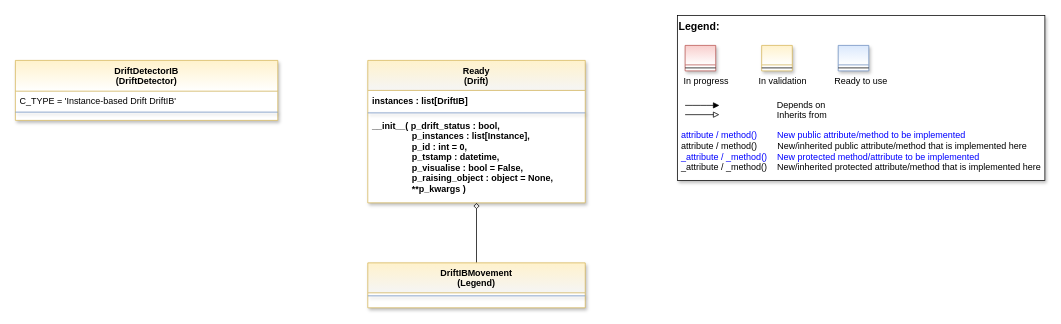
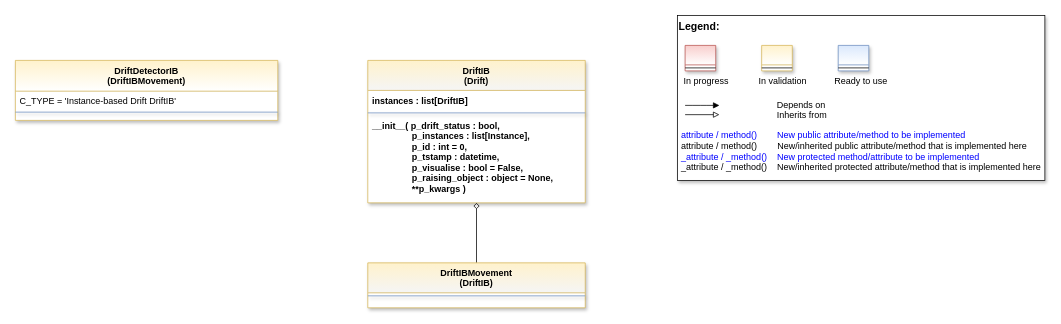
- <mxCell id="12" value="DriftDetectorIB&#10;(DriftDetector)" style="swimlane;align=center;verticalAlign=top;childLayout=stackLayout;horizontal=1;startSize=41;horizontalStack=0;resizeParent=1;resizeLast=0;collapsible=1;marginBottom=0;rounded=0;shadow=1;strokeWidth=1;fillColor=#fff2cc;strokeColor=#d6b656;swimlaneFillColor=#ffffff;gradientColor=#FFFFFF;" parent="1" vertex="1"><mxGeometry x="20" y="80" width="350" height="80" as="geometry"><mxRectangle x="230" y="140" width="160" height="26" as="alternateBounds" /></mxGeometry></mxCell>
+ <mxCell id="12" value="DriftDetectorIB&#10;(DriftIBMovement)" style="swimlane;align=center;verticalAlign=top;childLayout=stackLayout;horizontal=1;startSize=41;horizontalStack=0;resizeParent=1;resizeLast=0;collapsible=1;marginBottom=0;rounded=0;shadow=1;strokeWidth=1;fillColor=#fff2cc;strokeColor=#d6b656;swimlaneFillColor=#ffffff;gradientColor=#FFFFFF;" parent="1" vertex="1"><mxGeometry x="20" y="80" width="350" height="80" as="geometry"><mxRectangle x="230" y="140" width="160" height="26" as="alternateBounds" /></mxGeometry></mxCell>
- <mxCell id="15" value="Ready&#10;(Drift)" style="swimlane;fontStyle=1;align=center;verticalAlign=top;childLayout=stackLayout;horizontal=1;startSize=40;horizontalStack=0;resizeParent=1;resizeLast=0;collapsible=1;marginBottom=0;rounded=0;shadow=1;strokeWidth=1;fillColor=#fff2cc;strokeColor=#d6b656;swimlaneFillColor=#ffffff;fontFamily=Helvetica;fontSize=12;gradientColor=#F5F5F5;" parent="1" vertex="1"><mxGeometry x="490" y="80" width="290" height="190" as="geometry"><mxRectangle x="230" y="140" width="160" height="26" as="alternateBounds" /></mxGeometry></mxCell>
+ <mxCell id="15" value="DriftIB&#10;(Drift)" style="swimlane;fontStyle=1;align=center;verticalAlign=top;childLayout=stackLayout;horizontal=1;startSize=40;horizontalStack=0;resizeParent=1;resizeLast=0;collapsible=1;marginBottom=0;rounded=0;shadow=1;strokeWidth=1;fillColor=#fff2cc;strokeColor=#d6b656;swimlaneFillColor=#ffffff;fontFamily=Helvetica;fontSize=12;gradientColor=#F5F5F5;" parent="1" vertex="1"><mxGeometry x="490" y="80" width="290" height="190" as="geometry"><mxRectangle x="230" y="140" width="160" height="26" as="alternateBounds" /></mxGeometry></mxCell>
- <mxCell id="20" value="DriftIBMovement&#10;(Legend)" style="swimlane;fontStyle=1;align=center;verticalAlign=top;childLayout=stackLayout;horizontal=1;startSize=40;horizontalStack=0;resizeParent=1;resizeLast=0;collapsible=1;marginBottom=0;rounded=0;shadow=1;strokeWidth=1;fillColor=#fff2cc;strokeColor=#d6b656;swimlaneFillColor=#ffffff;fontFamily=Helvetica;fontSize=12;gradientColor=#F5F5F5;" parent="1" vertex="1"><mxGeometry x="490" y="350" width="290" height="60" as="geometry"><mxRectangle x="230" y="140" width="160" height="26" as="alternateBounds" /></mxGeometry></mxCell>
+ <mxCell id="20" value="DriftIBMovement&#10;(DriftIB)" style="swimlane;fontStyle=1;align=center;verticalAlign=top;childLayout=stackLayout;horizontal=1;startSize=40;horizontalStack=0;resizeParent=1;resizeLast=0;collapsible=1;marginBottom=0;rounded=0;shadow=1;strokeWidth=1;fillColor=#fff2cc;strokeColor=#d6b656;swimlaneFillColor=#ffffff;fontFamily=Helvetica;fontSize=12;gradientColor=#F5F5F5;" parent="1" vertex="1"><mxGeometry x="490" y="350" width="290" height="60" as="geometry"><mxRectangle x="230" y="140" width="160" height="26" as="alternateBounds" /></mxGeometry></mxCell>
